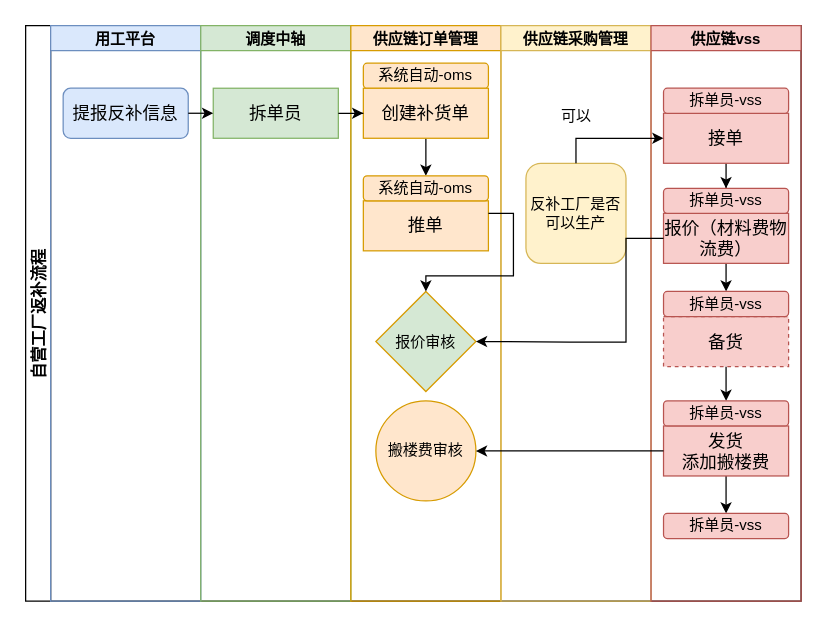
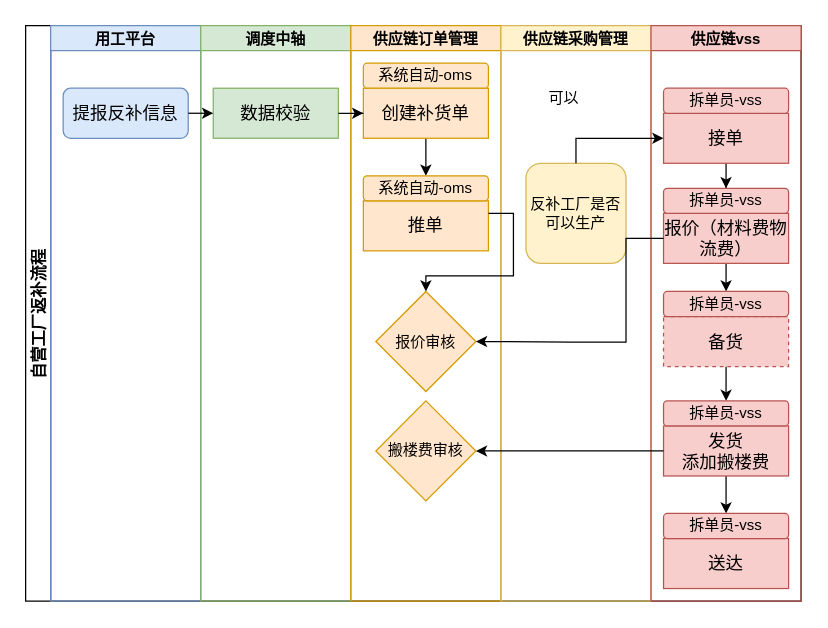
- <mxCell id="6" value="&lt;span style=&quot;font-size: 14px;&quot;&gt;拆单员&lt;/span&gt;" style="rounded=0;whiteSpace=wrap;html=1;fillColor=#d5e8d4;strokeColor=#82b366;" parent="5" vertex="1"><mxGeometry x="10" y="50" width="100" height="40" as="geometry" /></mxCell>
+ <mxCell id="6" value="&lt;span style=&quot;font-size: 14px;&quot;&gt;数据校验&lt;/span&gt;" style="rounded=0;whiteSpace=wrap;html=1;fillColor=#d5e8d4;strokeColor=#82b366;" parent="5" vertex="1"><mxGeometry x="10" y="50" width="100" height="40" as="geometry" /></mxCell>
- <mxCell id="38" value="可以" style="text;html=1;align=center;verticalAlign=middle;resizable=0;points=[];autosize=1;strokeColor=none;fillColor=none;" vertex="1" parent="1"><mxGeometry x="435" y="78" width="50" height="30" as="geometry" /></mxCell>
+ <mxCell id="38" value="可以" style="text;html=1;align=center;verticalAlign=middle;resizable=0;points=[];autosize=1;strokeColor=none;fillColor=none;" vertex="1" parent="1"><mxGeometry x="425" y="63" width="50" height="30" as="geometry" /></mxCell>
- <mxCell id="13" value="报价审核" style="rhombus;whiteSpace=wrap;html=1;fillColor=#d5e8d4;strokeColor=#d79b00;" parent="7" vertex="1"><mxGeometry x="20" y="212.5" width="80" height="80" as="geometry" /></mxCell>
+ <mxCell id="13" value="报价审核" style="rhombus;whiteSpace=wrap;html=1;fillColor=#ffe6cc;strokeColor=#d79b00;" parent="7" vertex="1"><mxGeometry x="20" y="212.5" width="80" height="80" as="geometry" /></mxCell>
- <mxCell id="14" value="搬楼费审核" style="ellipse;whiteSpace=wrap;html=1;fillColor=#ffe6cc;strokeColor=#d79b00;" vertex="1" parent="7"><mxGeometry x="20" y="300" width="80" height="80" as="geometry" /></mxCell>
+ <mxCell id="14" value="搬楼费审核" style="rhombus;whiteSpace=wrap;html=1;fillColor=#ffe6cc;strokeColor=#d79b00;" vertex="1" parent="7"><mxGeometry x="20" y="300" width="80" height="80" as="geometry" /></mxCell>
+ <mxCell id="30" value="&lt;span style=&quot;font-size: 14px;&quot;&gt;送达&lt;/span&gt;" style="rounded=0;whiteSpace=wrap;html=1;fillColor=#f8cecc;strokeColor=#b85450;" parent="17" vertex="1"><mxGeometry x="10" y="410" width="100" height="40" as="geometry" /></mxCell>
